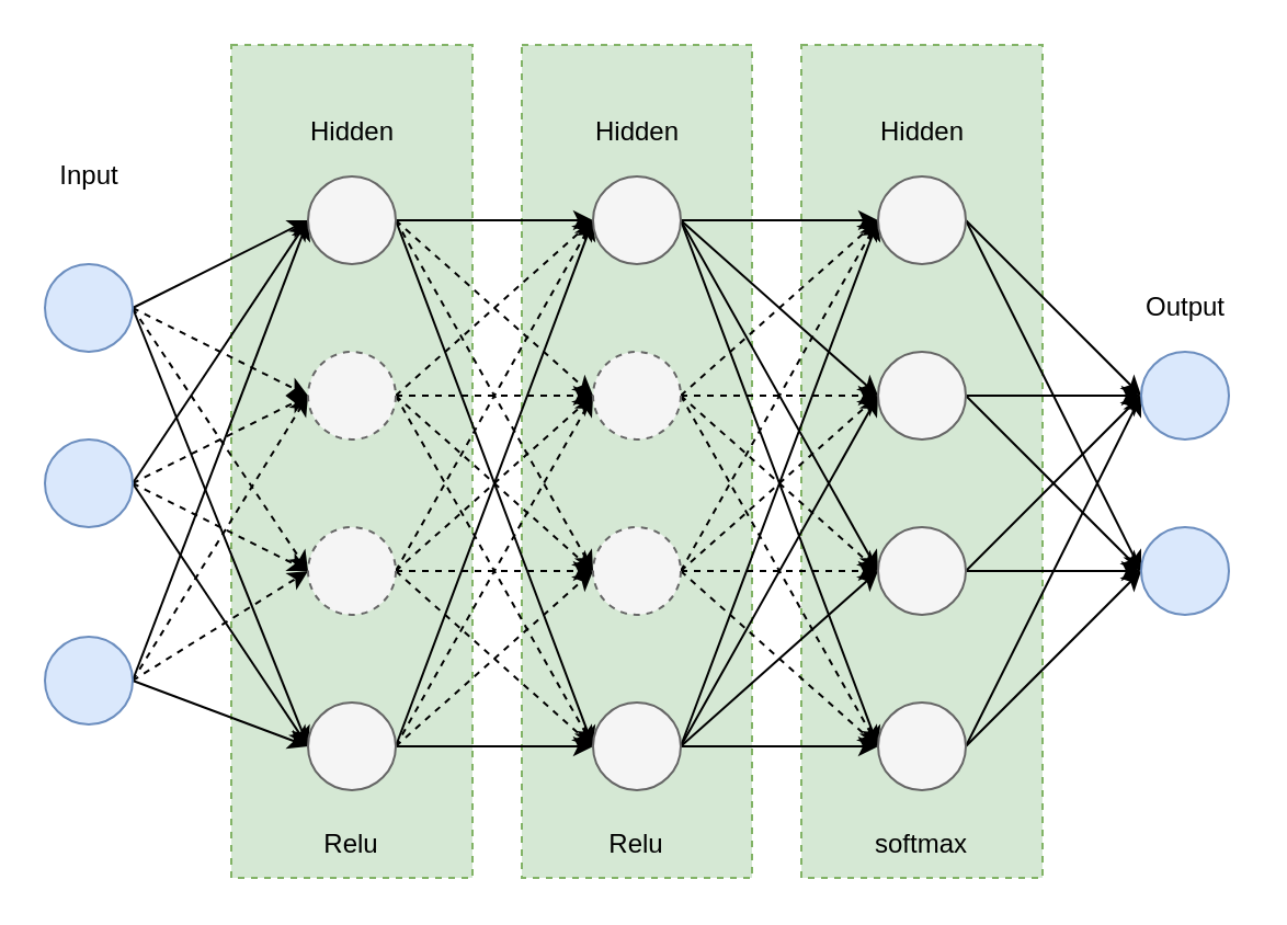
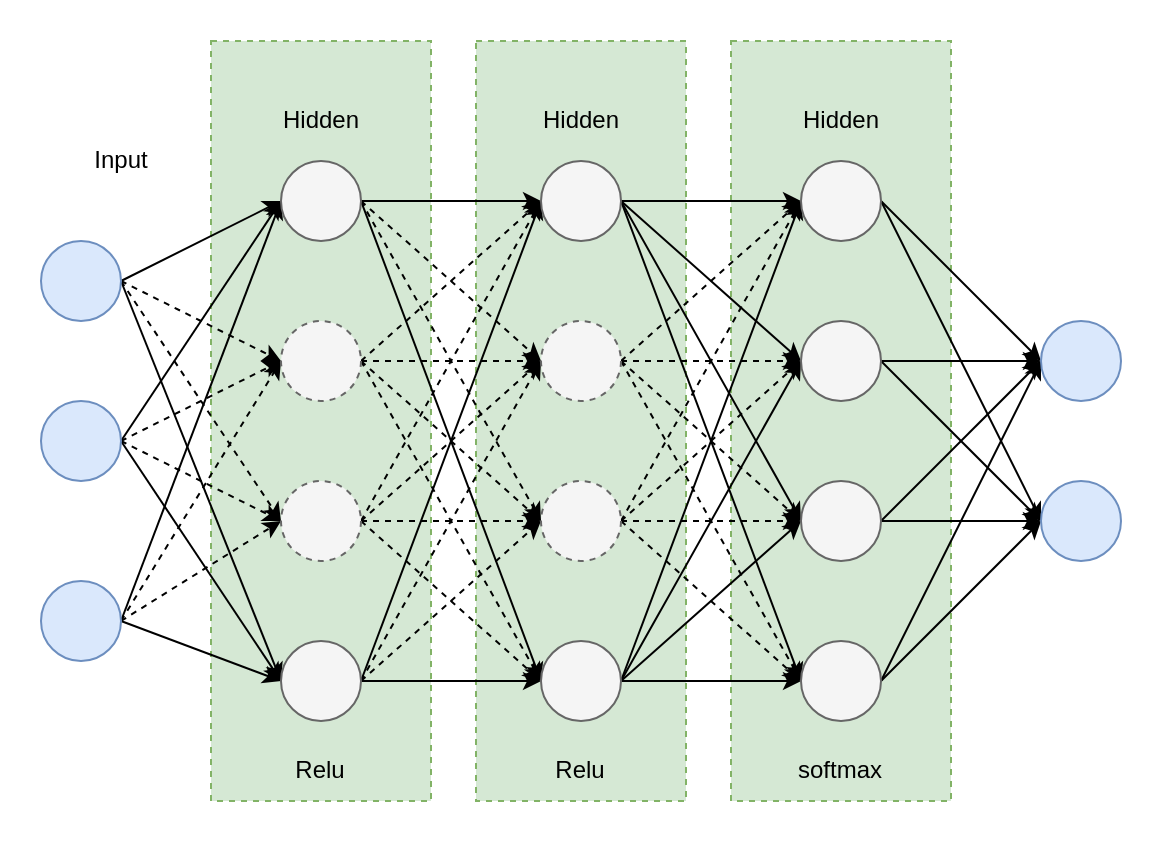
- <mxCell id="36" value="Input" style="text;html=1;align=center;verticalAlign=middle;resizable=0;points=[];autosize=1;strokeColor=none;fillColor=none;" parent="1" vertex="1"><mxGeometry x="20" y="70" width="40" height="20" as="geometry" /></mxCell>
+ <mxCell id="36" value="Input" style="text;html=1;align=center;verticalAlign=middle;resizable=0;points=[];autosize=1;strokeColor=none;fillColor=none;" parent="1" vertex="1"><mxGeometry x="40" y="70" width="40" height="20" as="geometry" /></mxCell>
- <mxCell id="79" value="Output" style="text;html=1;align=center;verticalAlign=middle;resizable=0;points=[];autosize=1;strokeColor=none;fillColor=none;" parent="1" vertex="1"><mxGeometry x="515" y="130" width="50" height="20" as="geometry" /></mxCell>
